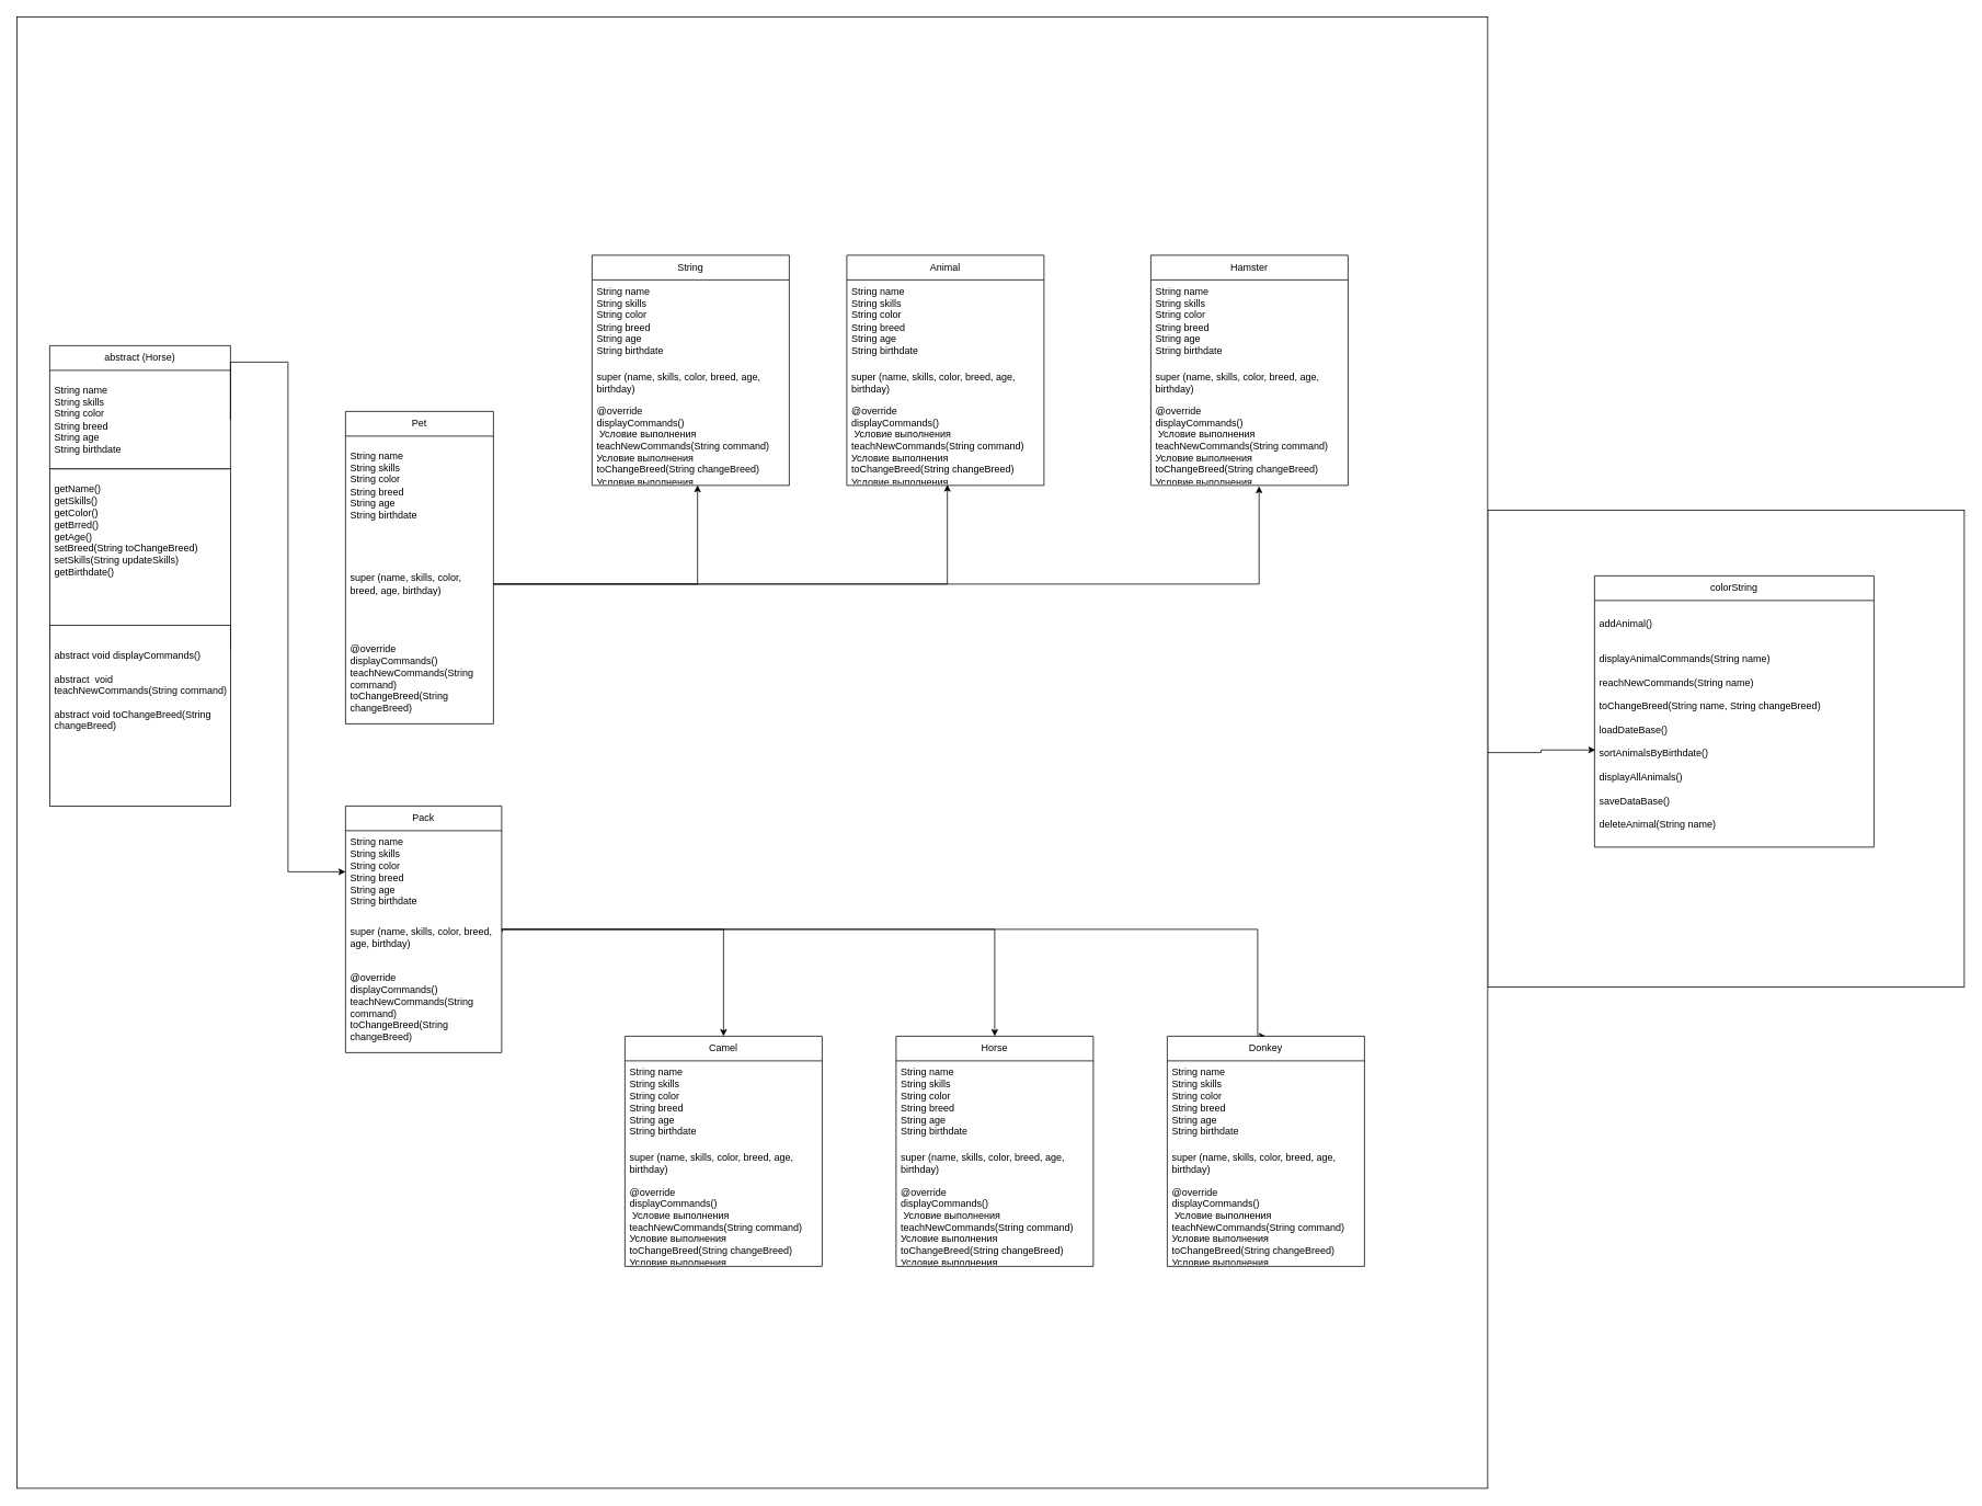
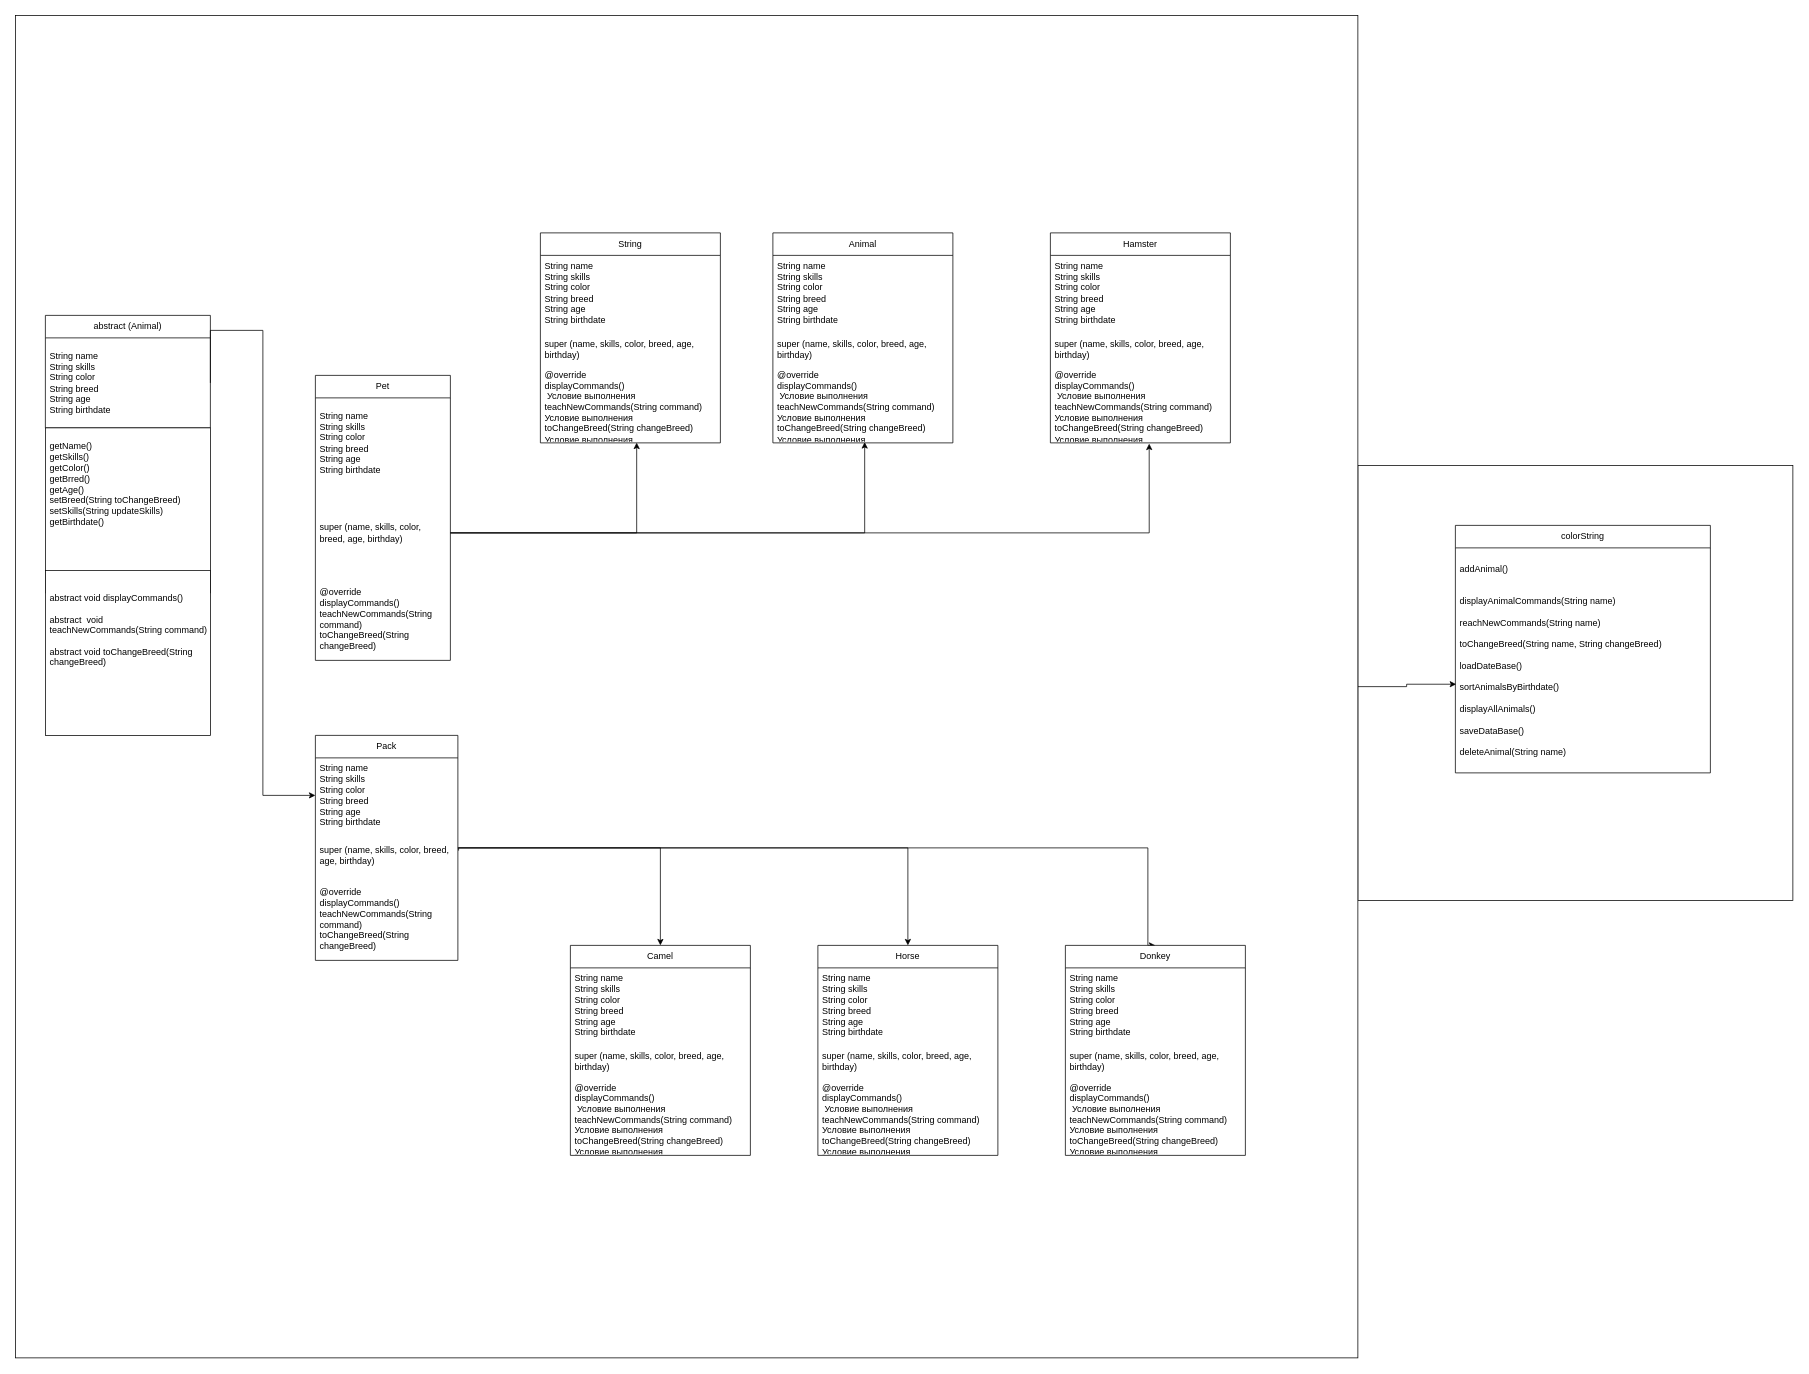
- <mxCell id="14" value="abstract (Horse)" style="swimlane;fontStyle=0;childLayout=stackLayout;horizontal=1;startSize=30;horizontalStack=0;resizeParent=1;resizeParentMax=0;resizeLast=0;collapsible=1;marginBottom=0;whiteSpace=wrap;html=1;" parent="1" vertex="1"><mxGeometry x="60" y="420" width="220" height="150" as="geometry" /></mxCell>
+ <mxCell id="14" value="abstract (Animal)" style="swimlane;fontStyle=0;childLayout=stackLayout;horizontal=1;startSize=30;horizontalStack=0;resizeParent=1;resizeParentMax=0;resizeLast=0;collapsible=1;marginBottom=0;whiteSpace=wrap;html=1;" parent="1" vertex="1"><mxGeometry x="60" y="420" width="220" height="150" as="geometry" /></mxCell>
